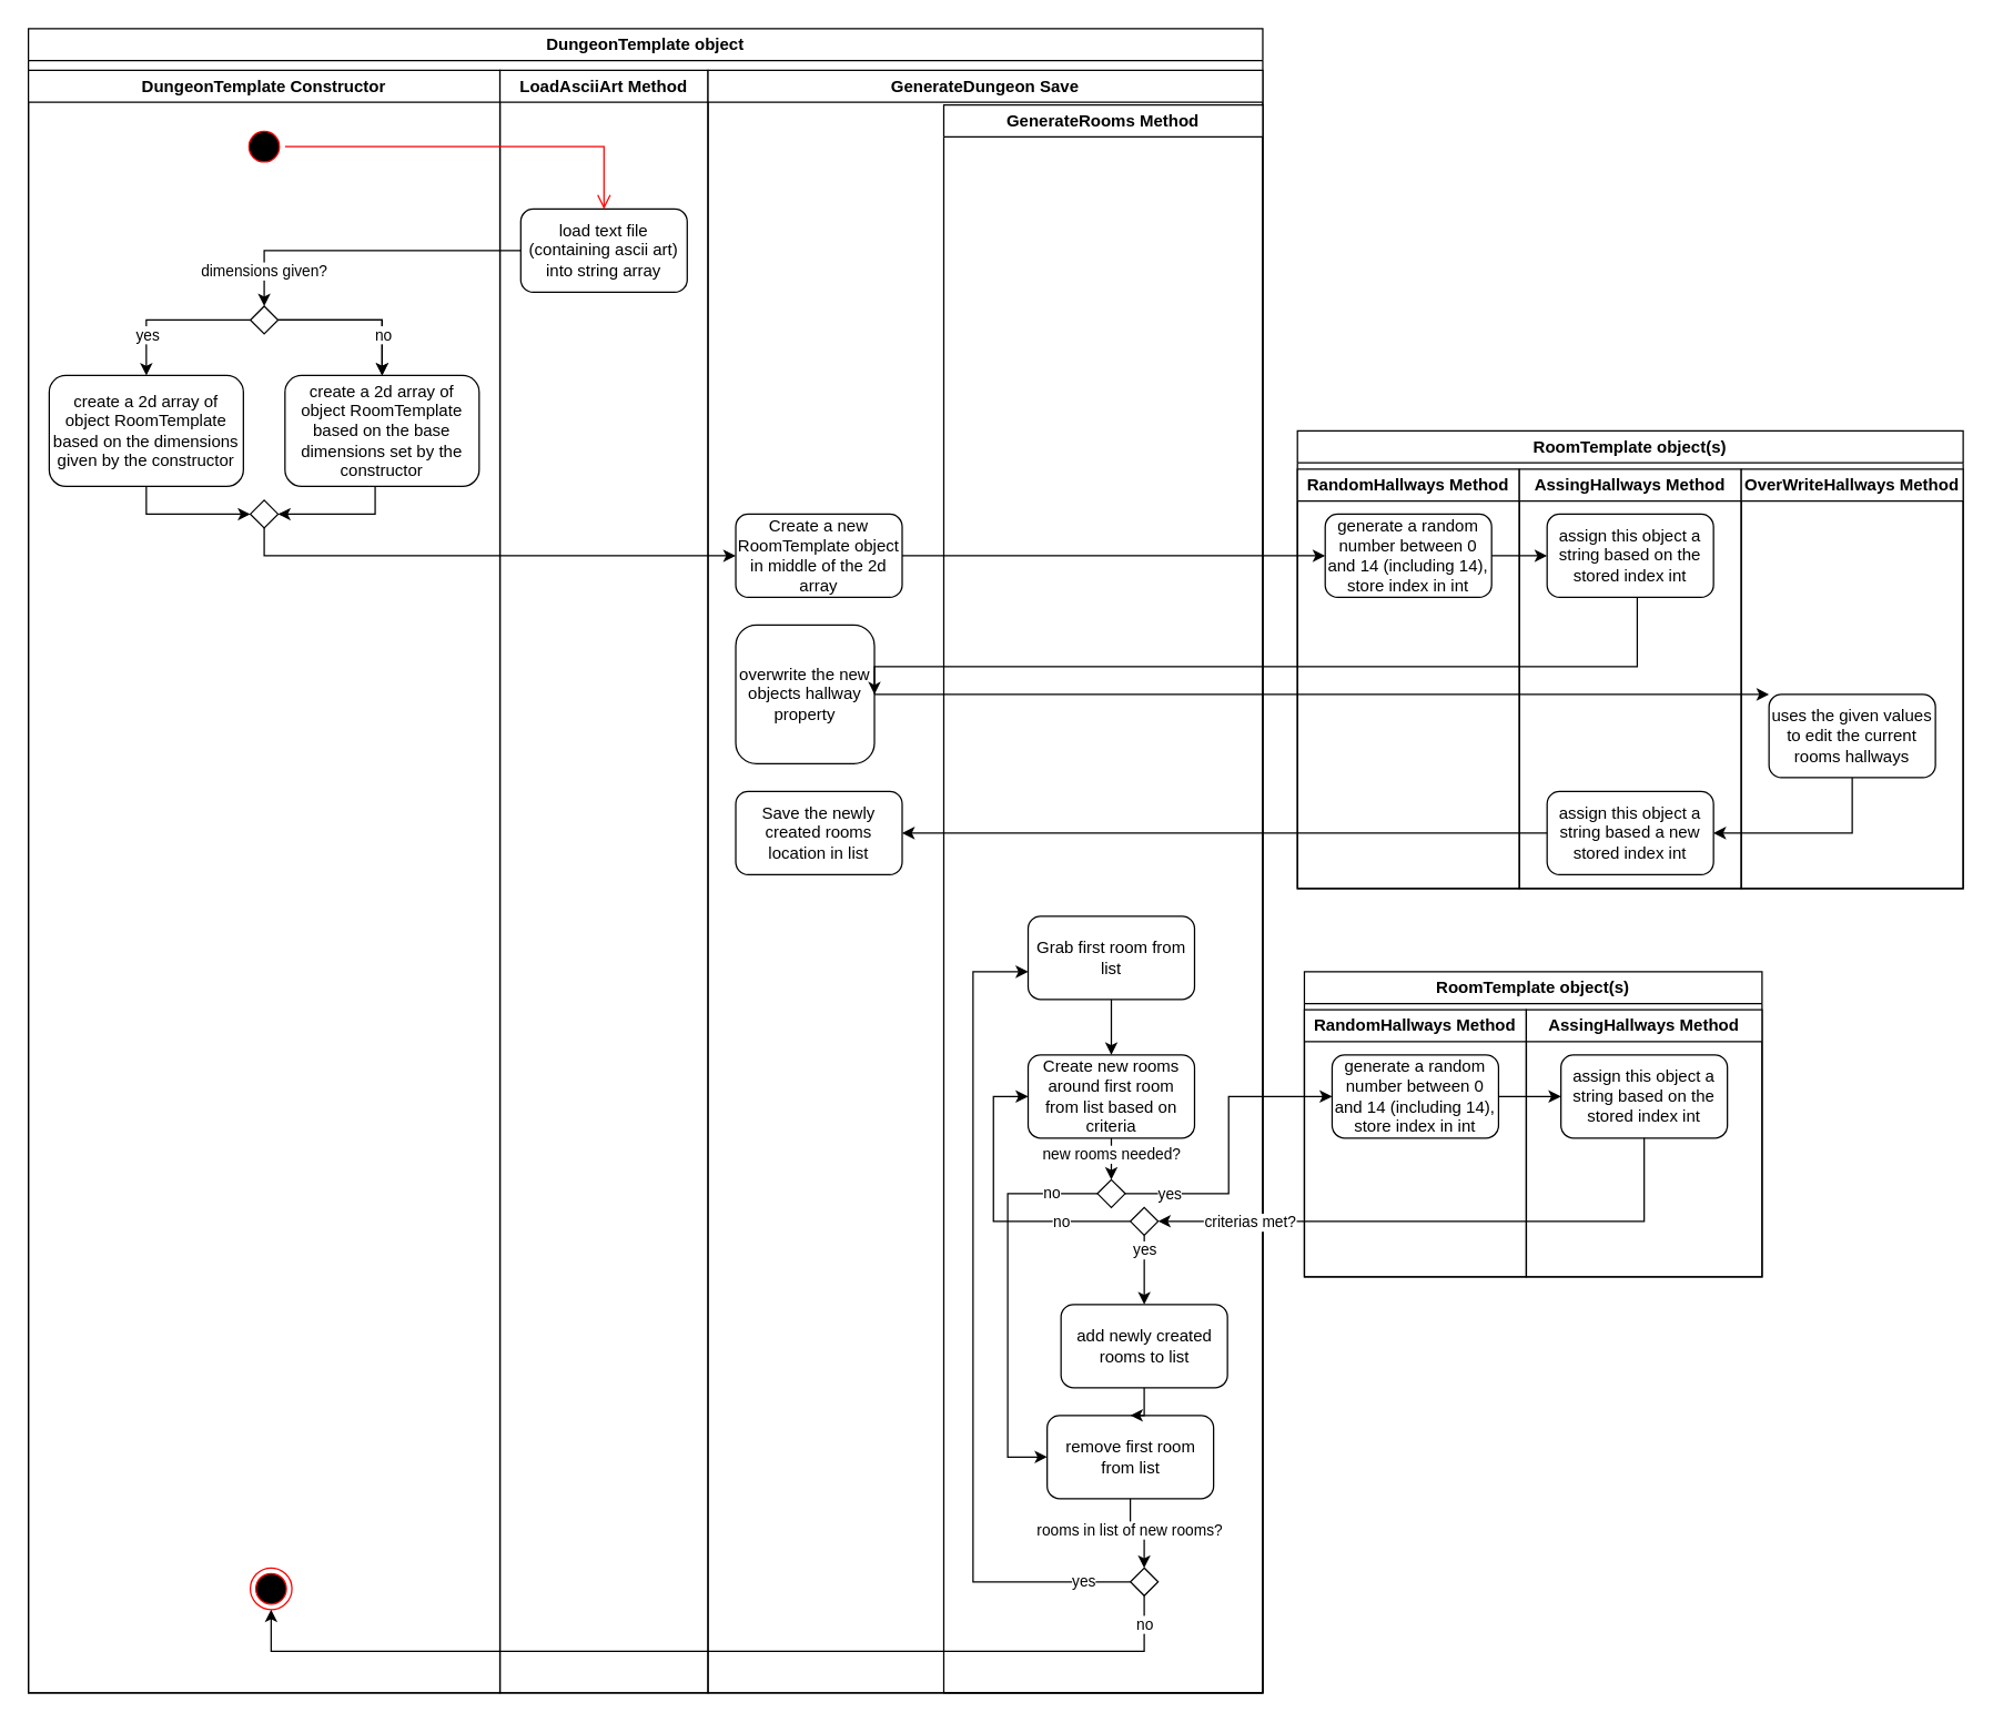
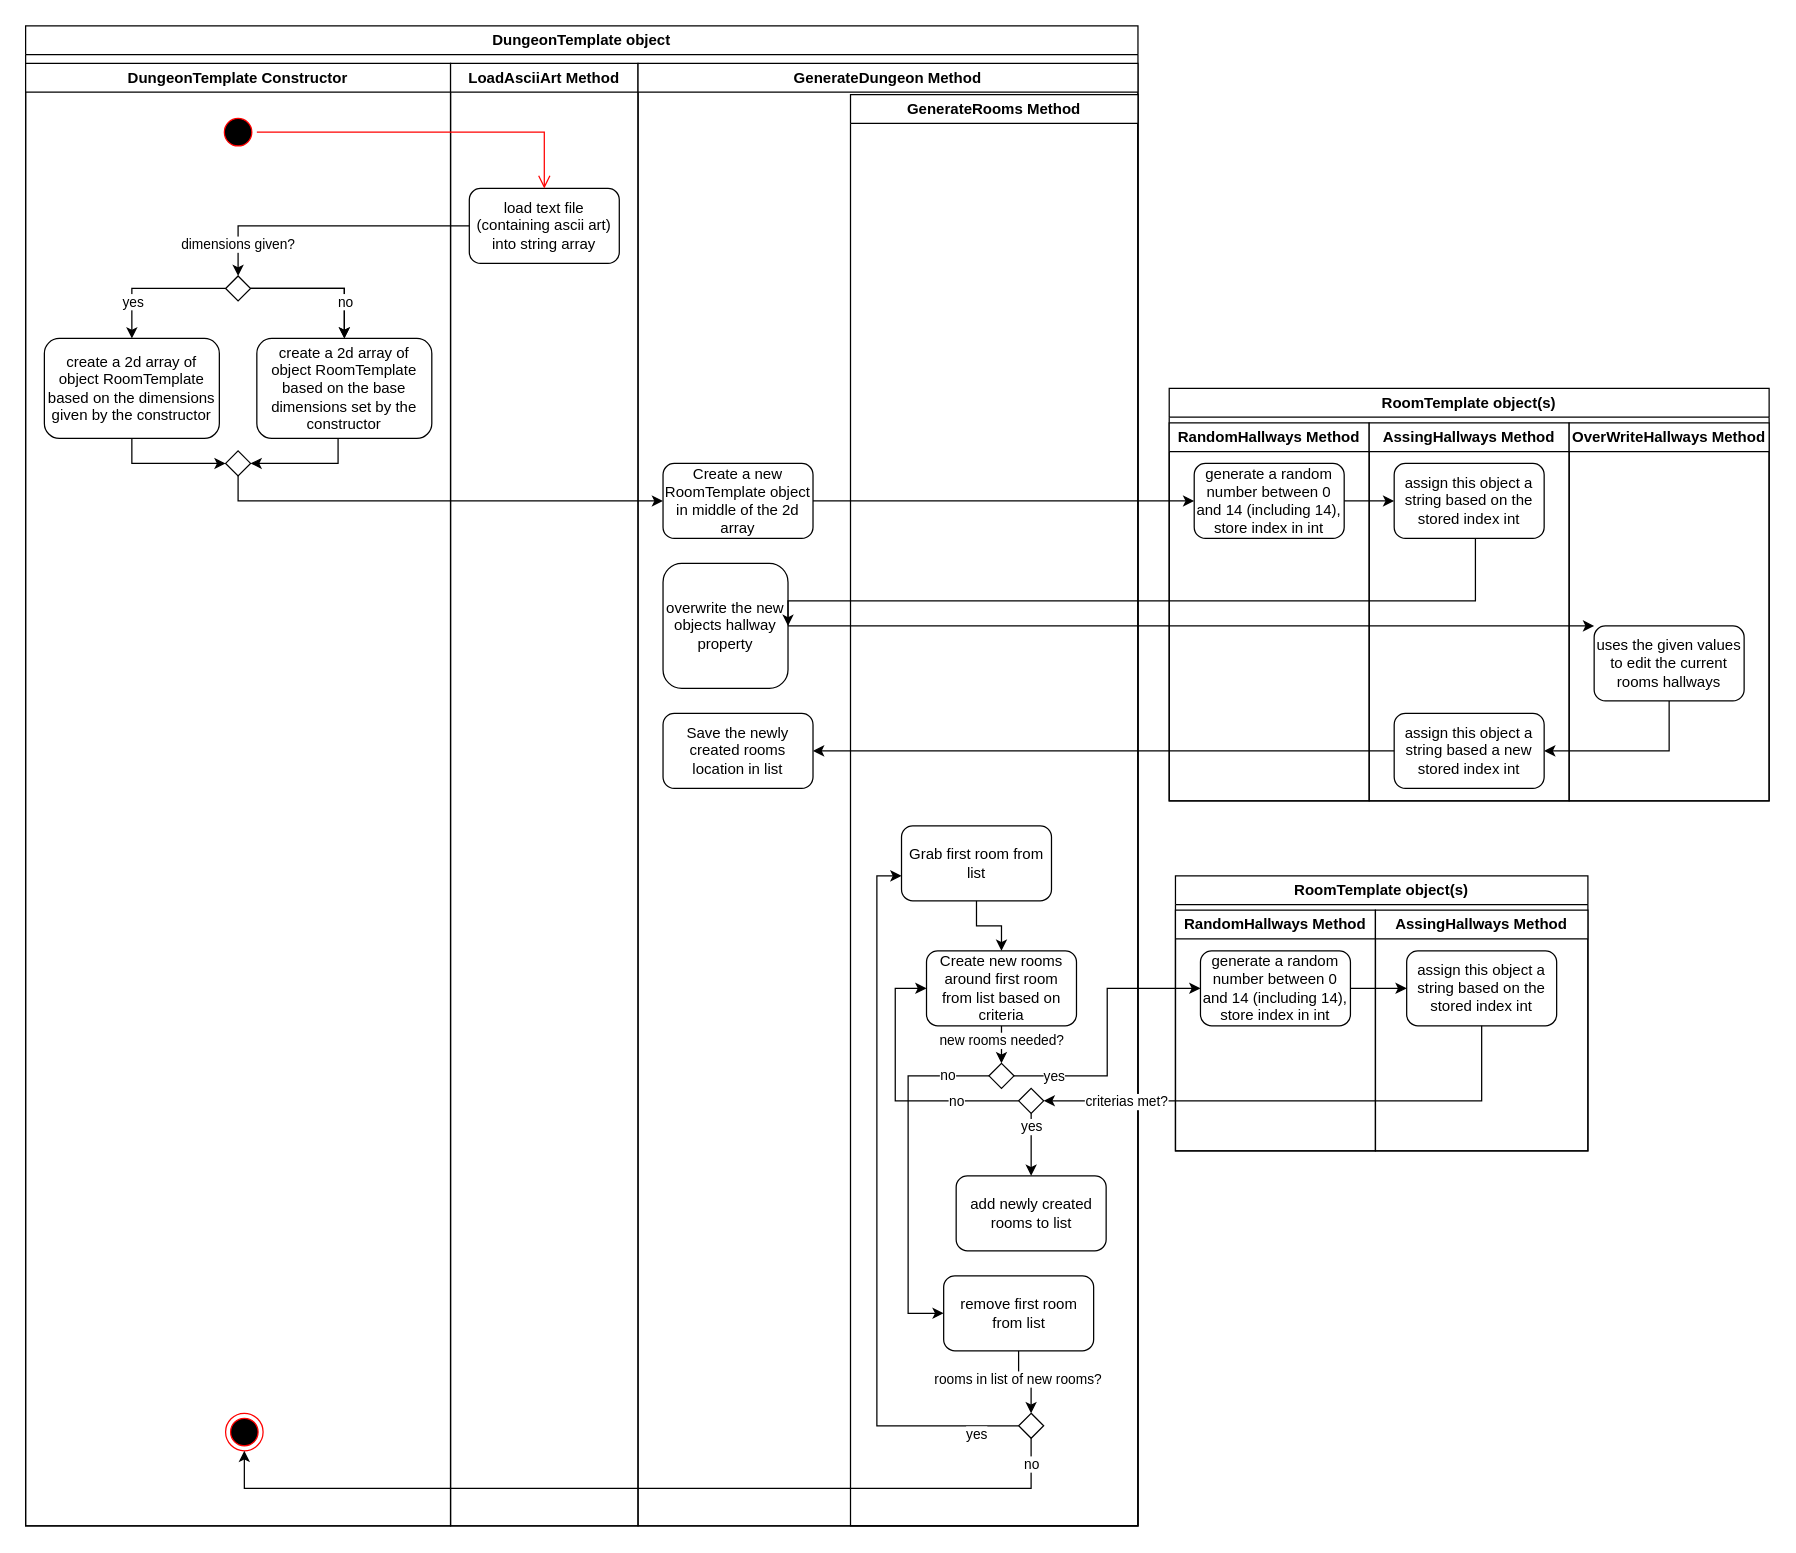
- <mxCell id="19" value="GenerateDungeon Save" style="swimlane;whiteSpace=wrap;html=1;" parent="2" vertex="1"><mxGeometry x="490" y="30" width="400" height="1170" as="geometry" /></mxCell>
+ <mxCell id="19" value="GenerateDungeon Method" style="swimlane;whiteSpace=wrap;html=1;" parent="2" vertex="1"><mxGeometry x="490" y="30" width="400" height="1170" as="geometry" /></mxCell>
- <mxCell id="25" value="Grab first room from list" style="rounded=1;whiteSpace=wrap;html=1;movable=1;resizable=1;rotatable=1;deletable=1;editable=1;locked=0;connectable=1;" parent="20" vertex="1"><mxGeometry x="60.81" y="585" width="120" height="60" as="geometry" /></mxCell>
+ <mxCell id="25" value="Grab first room from list" style="rounded=1;whiteSpace=wrap;html=1;movable=1;resizable=1;rotatable=1;deletable=1;editable=1;locked=0;connectable=1;" parent="20" vertex="1"><mxGeometry x="40.81" y="585" width="120" height="60" as="geometry" /></mxCell>
- <mxCell id="32" style="edgeStyle=orthogonalEdgeStyle;rounded=0;orthogonalLoop=1;jettySize=auto;html=1;" parent="20" source="33" target="31" edge="1"><mxGeometry relative="1" as="geometry"><mxPoint x="144.07" y="935" as="targetPoint" /></mxGeometry></mxCell>
